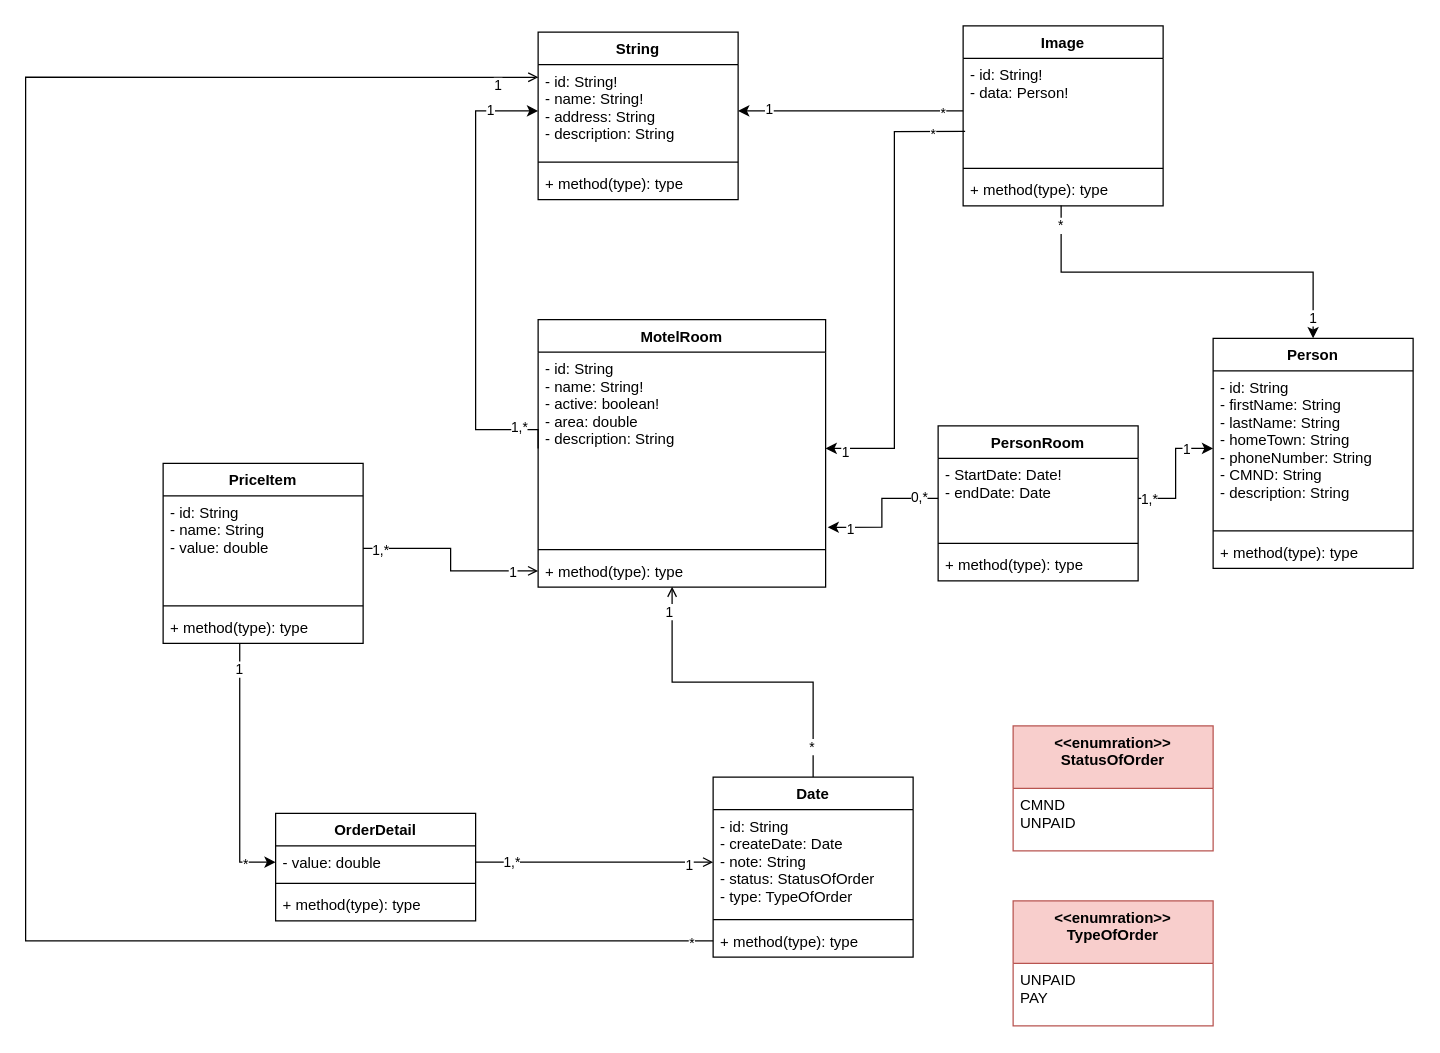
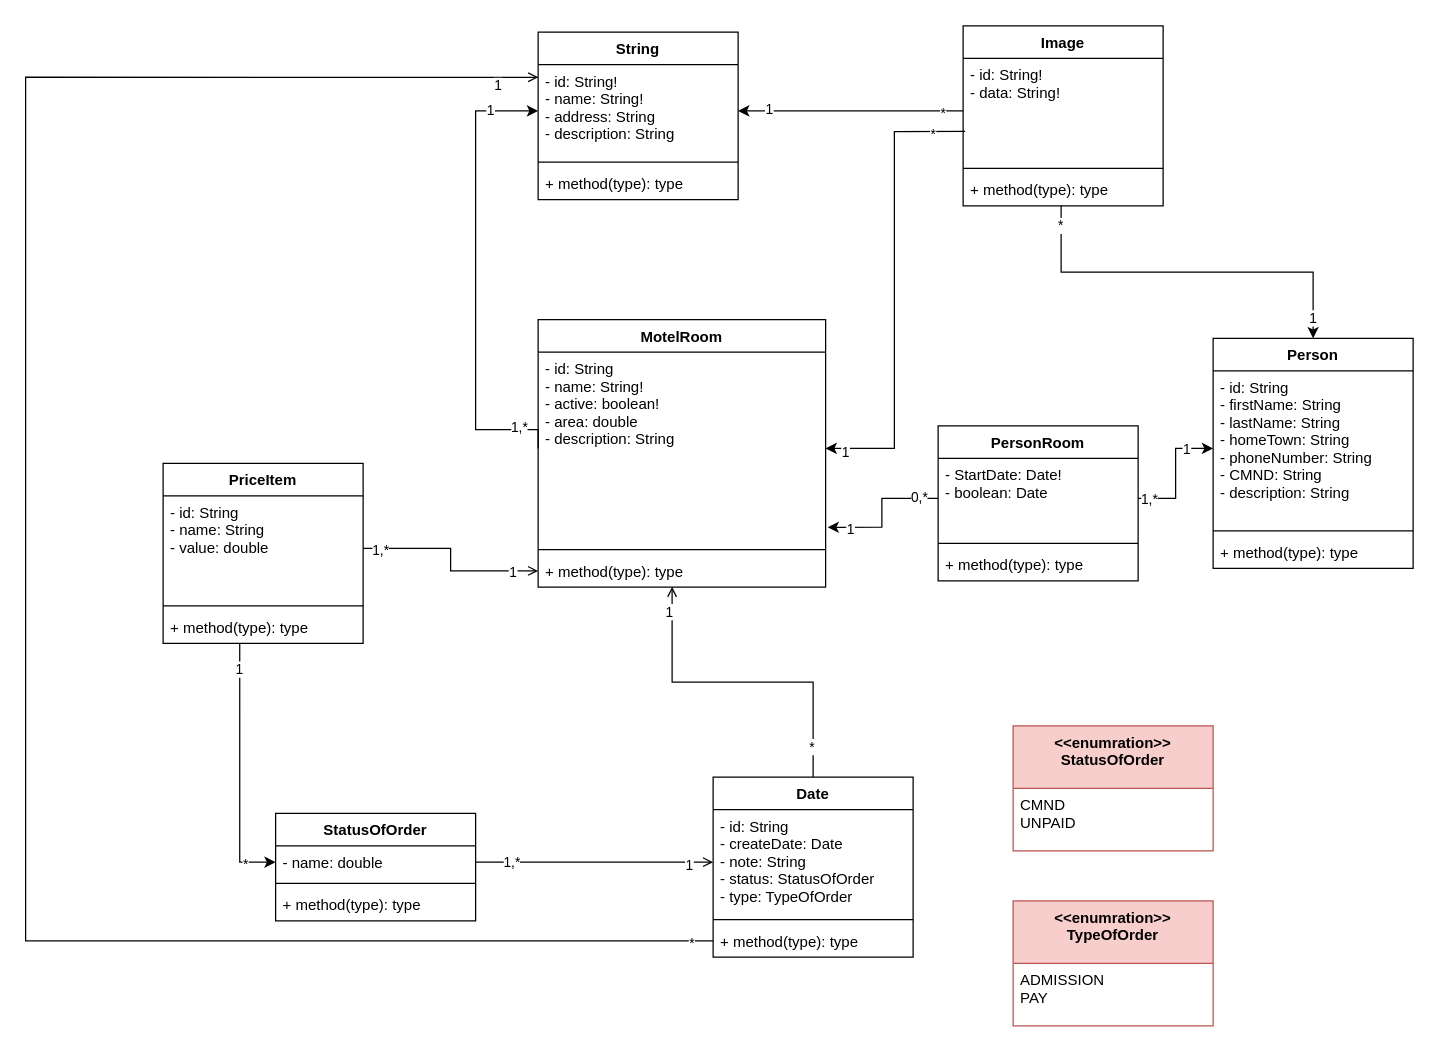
- <mxCell id="7" value="- id: String!&#10;- data: Person!" style="text;strokeColor=none;fillColor=none;align=left;verticalAlign=top;spacingLeft=4;spacingRight=4;overflow=hidden;rotatable=0;points=[[0,0.5],[1,0.5]];portConstraint=eastwest;" vertex="1" parent="6"><mxGeometry y="26" width="160" height="84" as="geometry" /></mxCell>
+ <mxCell id="7" value="- id: String!&#10;- data: String!" style="text;strokeColor=none;fillColor=none;align=left;verticalAlign=top;spacingLeft=4;spacingRight=4;overflow=hidden;rotatable=0;points=[[0,0.5],[1,0.5]];portConstraint=eastwest;" vertex="1" parent="6"><mxGeometry y="26" width="160" height="84" as="geometry" /></mxCell>
- <mxCell id="34" value="- StartDate: Date!&#10;- endDate: Date" style="text;strokeColor=none;fillColor=none;align=left;verticalAlign=top;spacingLeft=4;spacingRight=4;overflow=hidden;rotatable=0;points=[[0,0.5],[1,0.5]];portConstraint=eastwest;" vertex="1" parent="33"><mxGeometry y="26" width="160" height="64" as="geometry" /></mxCell>
+ <mxCell id="34" value="- StartDate: Date!&#10;- boolean: Date" style="text;strokeColor=none;fillColor=none;align=left;verticalAlign=top;spacingLeft=4;spacingRight=4;overflow=hidden;rotatable=0;points=[[0,0.5],[1,0.5]];portConstraint=eastwest;" vertex="1" parent="33"><mxGeometry y="26" width="160" height="64" as="geometry" /></mxCell>
- <mxCell id="51" value="OrderDetail" style="swimlane;fontStyle=1;align=center;verticalAlign=top;childLayout=stackLayout;horizontal=1;startSize=26;horizontalStack=0;resizeParent=1;resizeParentMax=0;resizeLast=0;collapsible=1;marginBottom=0;" vertex="1" parent="1"><mxGeometry x="220" y="650" width="160" height="86" as="geometry" /></mxCell>
+ <mxCell id="51" value="StatusOfOrder" style="swimlane;fontStyle=1;align=center;verticalAlign=top;childLayout=stackLayout;horizontal=1;startSize=26;horizontalStack=0;resizeParent=1;resizeParentMax=0;resizeLast=0;collapsible=1;marginBottom=0;" vertex="1" parent="1"><mxGeometry x="220" y="650" width="160" height="86" as="geometry" /></mxCell>
- <mxCell id="52" value="- value: double" style="text;strokeColor=none;fillColor=none;align=left;verticalAlign=top;spacingLeft=4;spacingRight=4;overflow=hidden;rotatable=0;points=[[0,0.5],[1,0.5]];portConstraint=eastwest;" vertex="1" parent="51"><mxGeometry y="26" width="160" height="26" as="geometry" /></mxCell>
+ <mxCell id="52" value="- name: double" style="text;strokeColor=none;fillColor=none;align=left;verticalAlign=top;spacingLeft=4;spacingRight=4;overflow=hidden;rotatable=0;points=[[0,0.5],[1,0.5]];portConstraint=eastwest;" vertex="1" parent="51"><mxGeometry y="26" width="160" height="26" as="geometry" /></mxCell>
- <mxCell id="70" value="UNPAID&#10;PAY" style="text;strokeColor=none;fillColor=none;align=left;verticalAlign=top;spacingLeft=4;spacingRight=4;overflow=hidden;rotatable=0;points=[[0,0.5],[1,0.5]];portConstraint=eastwest;" vertex="1" parent="69"><mxGeometry y="50" width="160" height="50" as="geometry" /></mxCell>
+ <mxCell id="70" value="ADMISSION&#10;PAY" style="text;strokeColor=none;fillColor=none;align=left;verticalAlign=top;spacingLeft=4;spacingRight=4;overflow=hidden;rotatable=0;points=[[0,0.5],[1,0.5]];portConstraint=eastwest;" vertex="1" parent="69"><mxGeometry y="50" width="160" height="50" as="geometry" /></mxCell>
